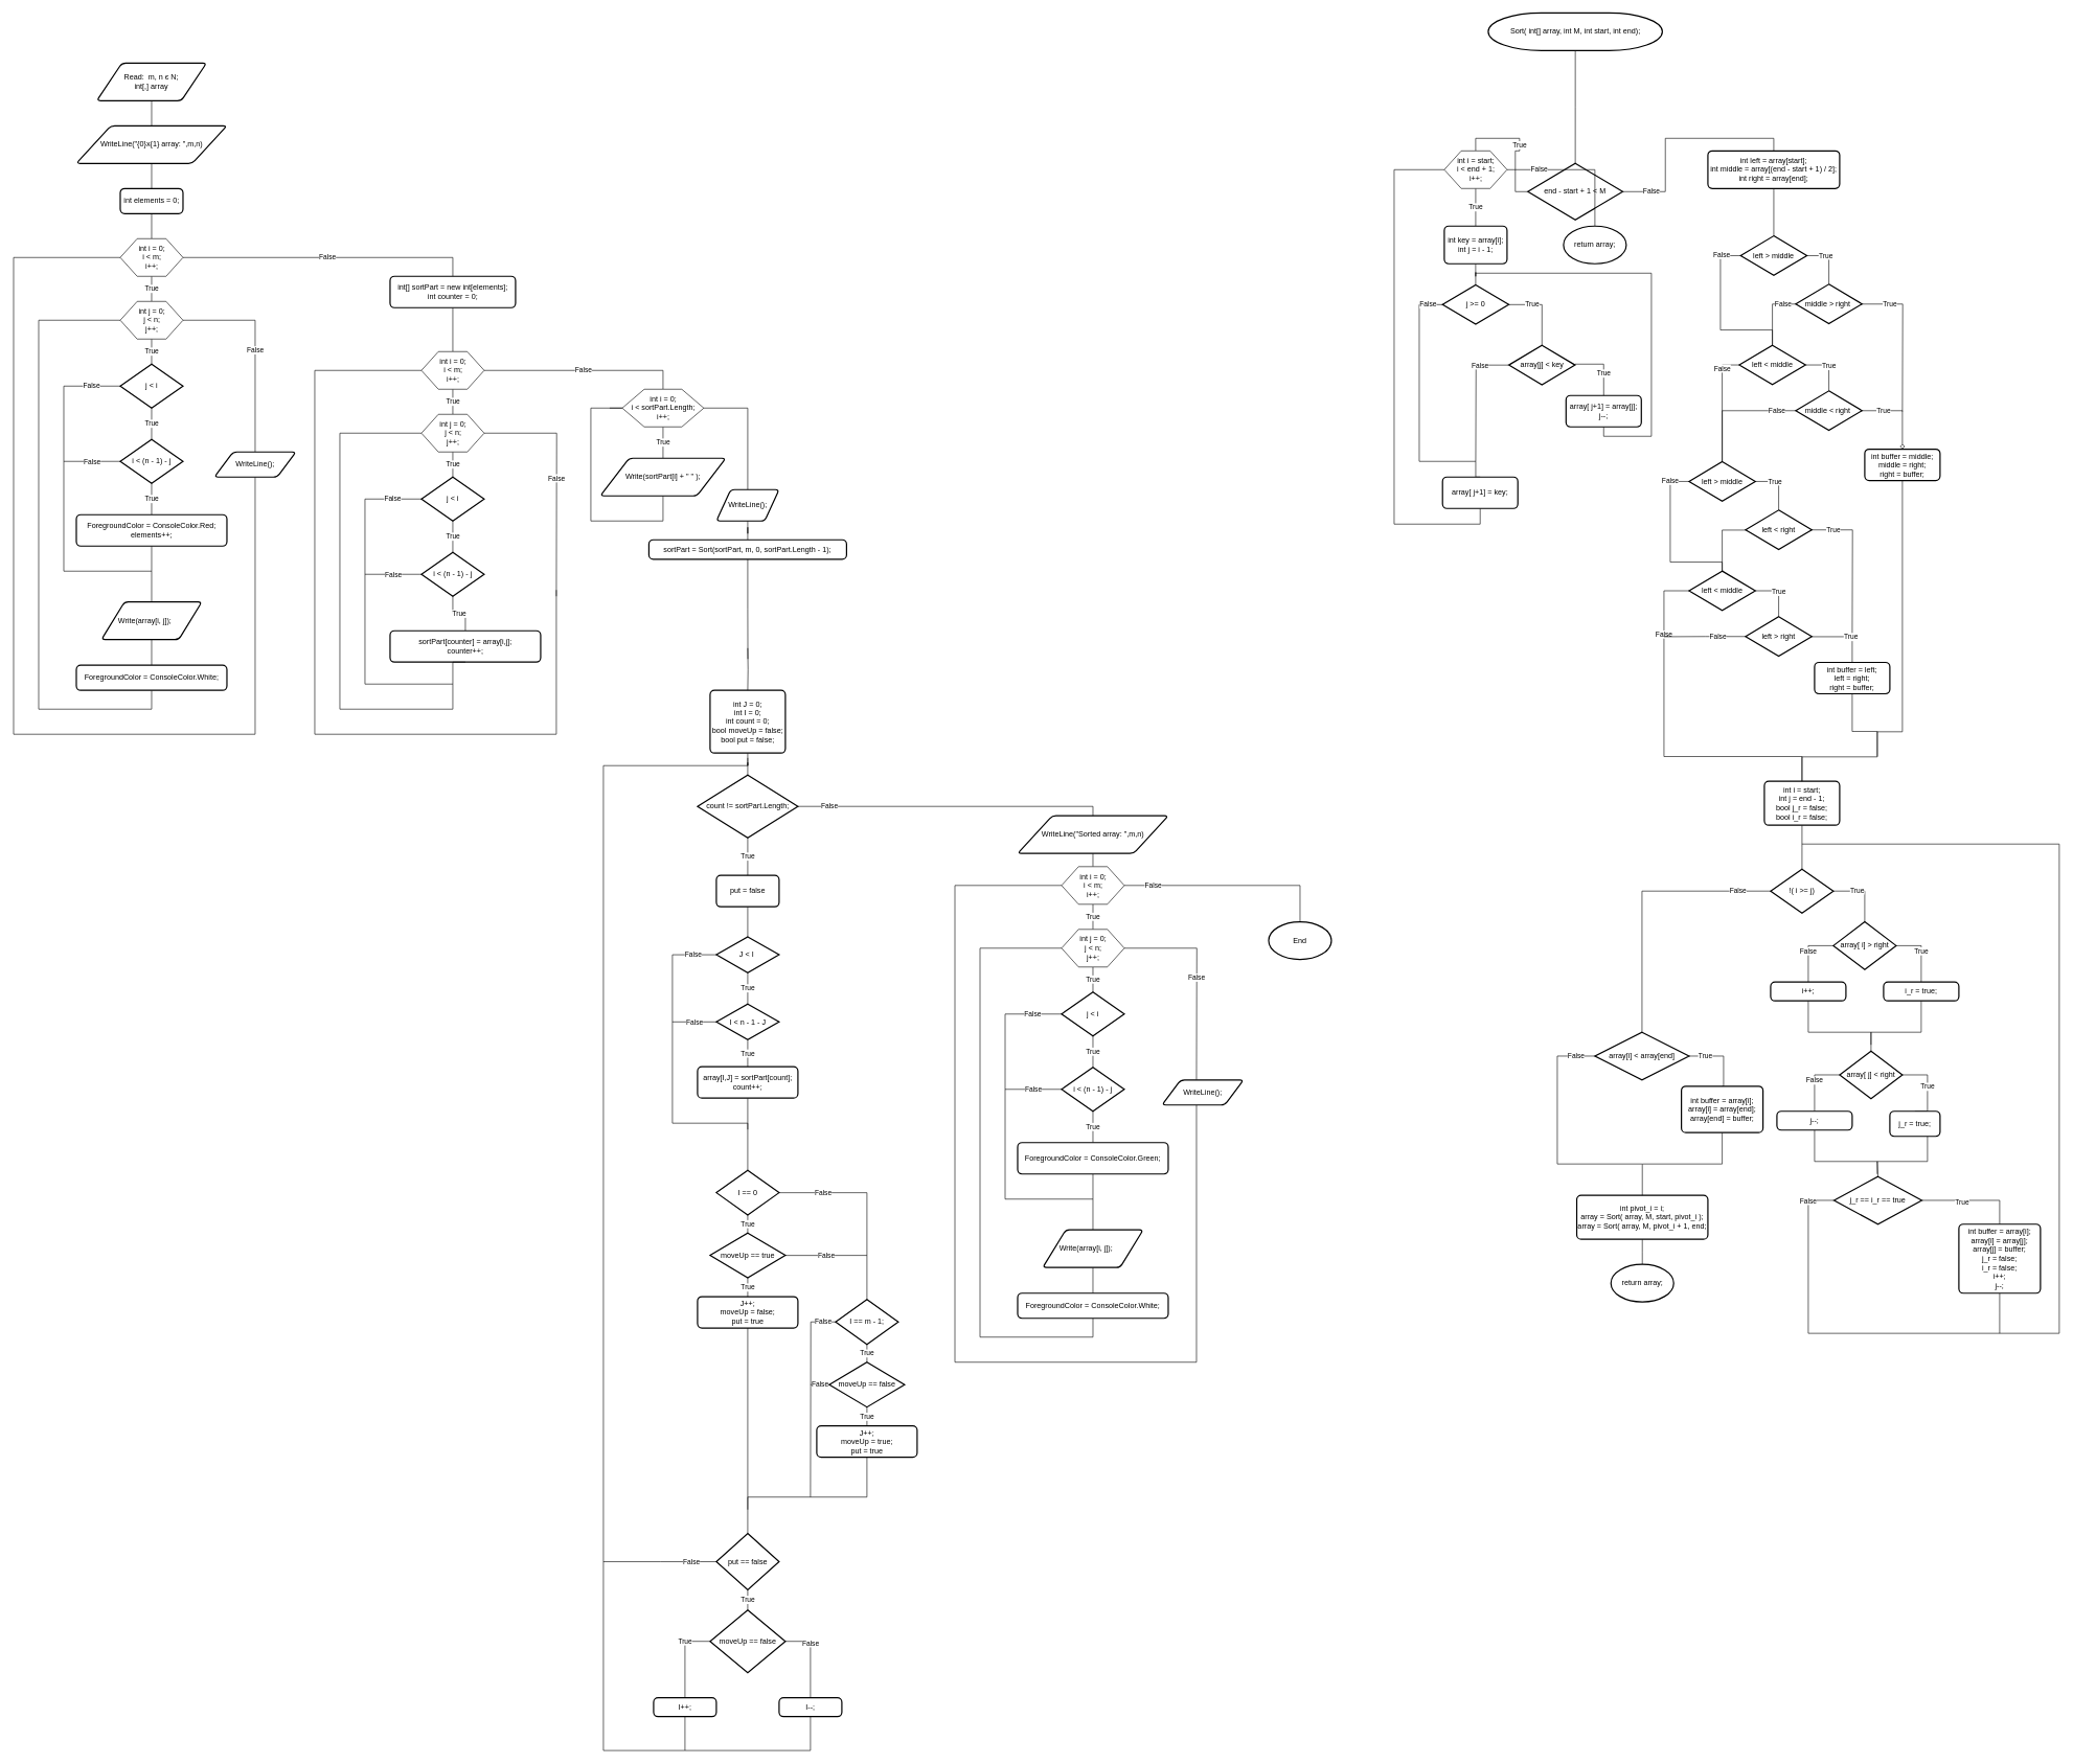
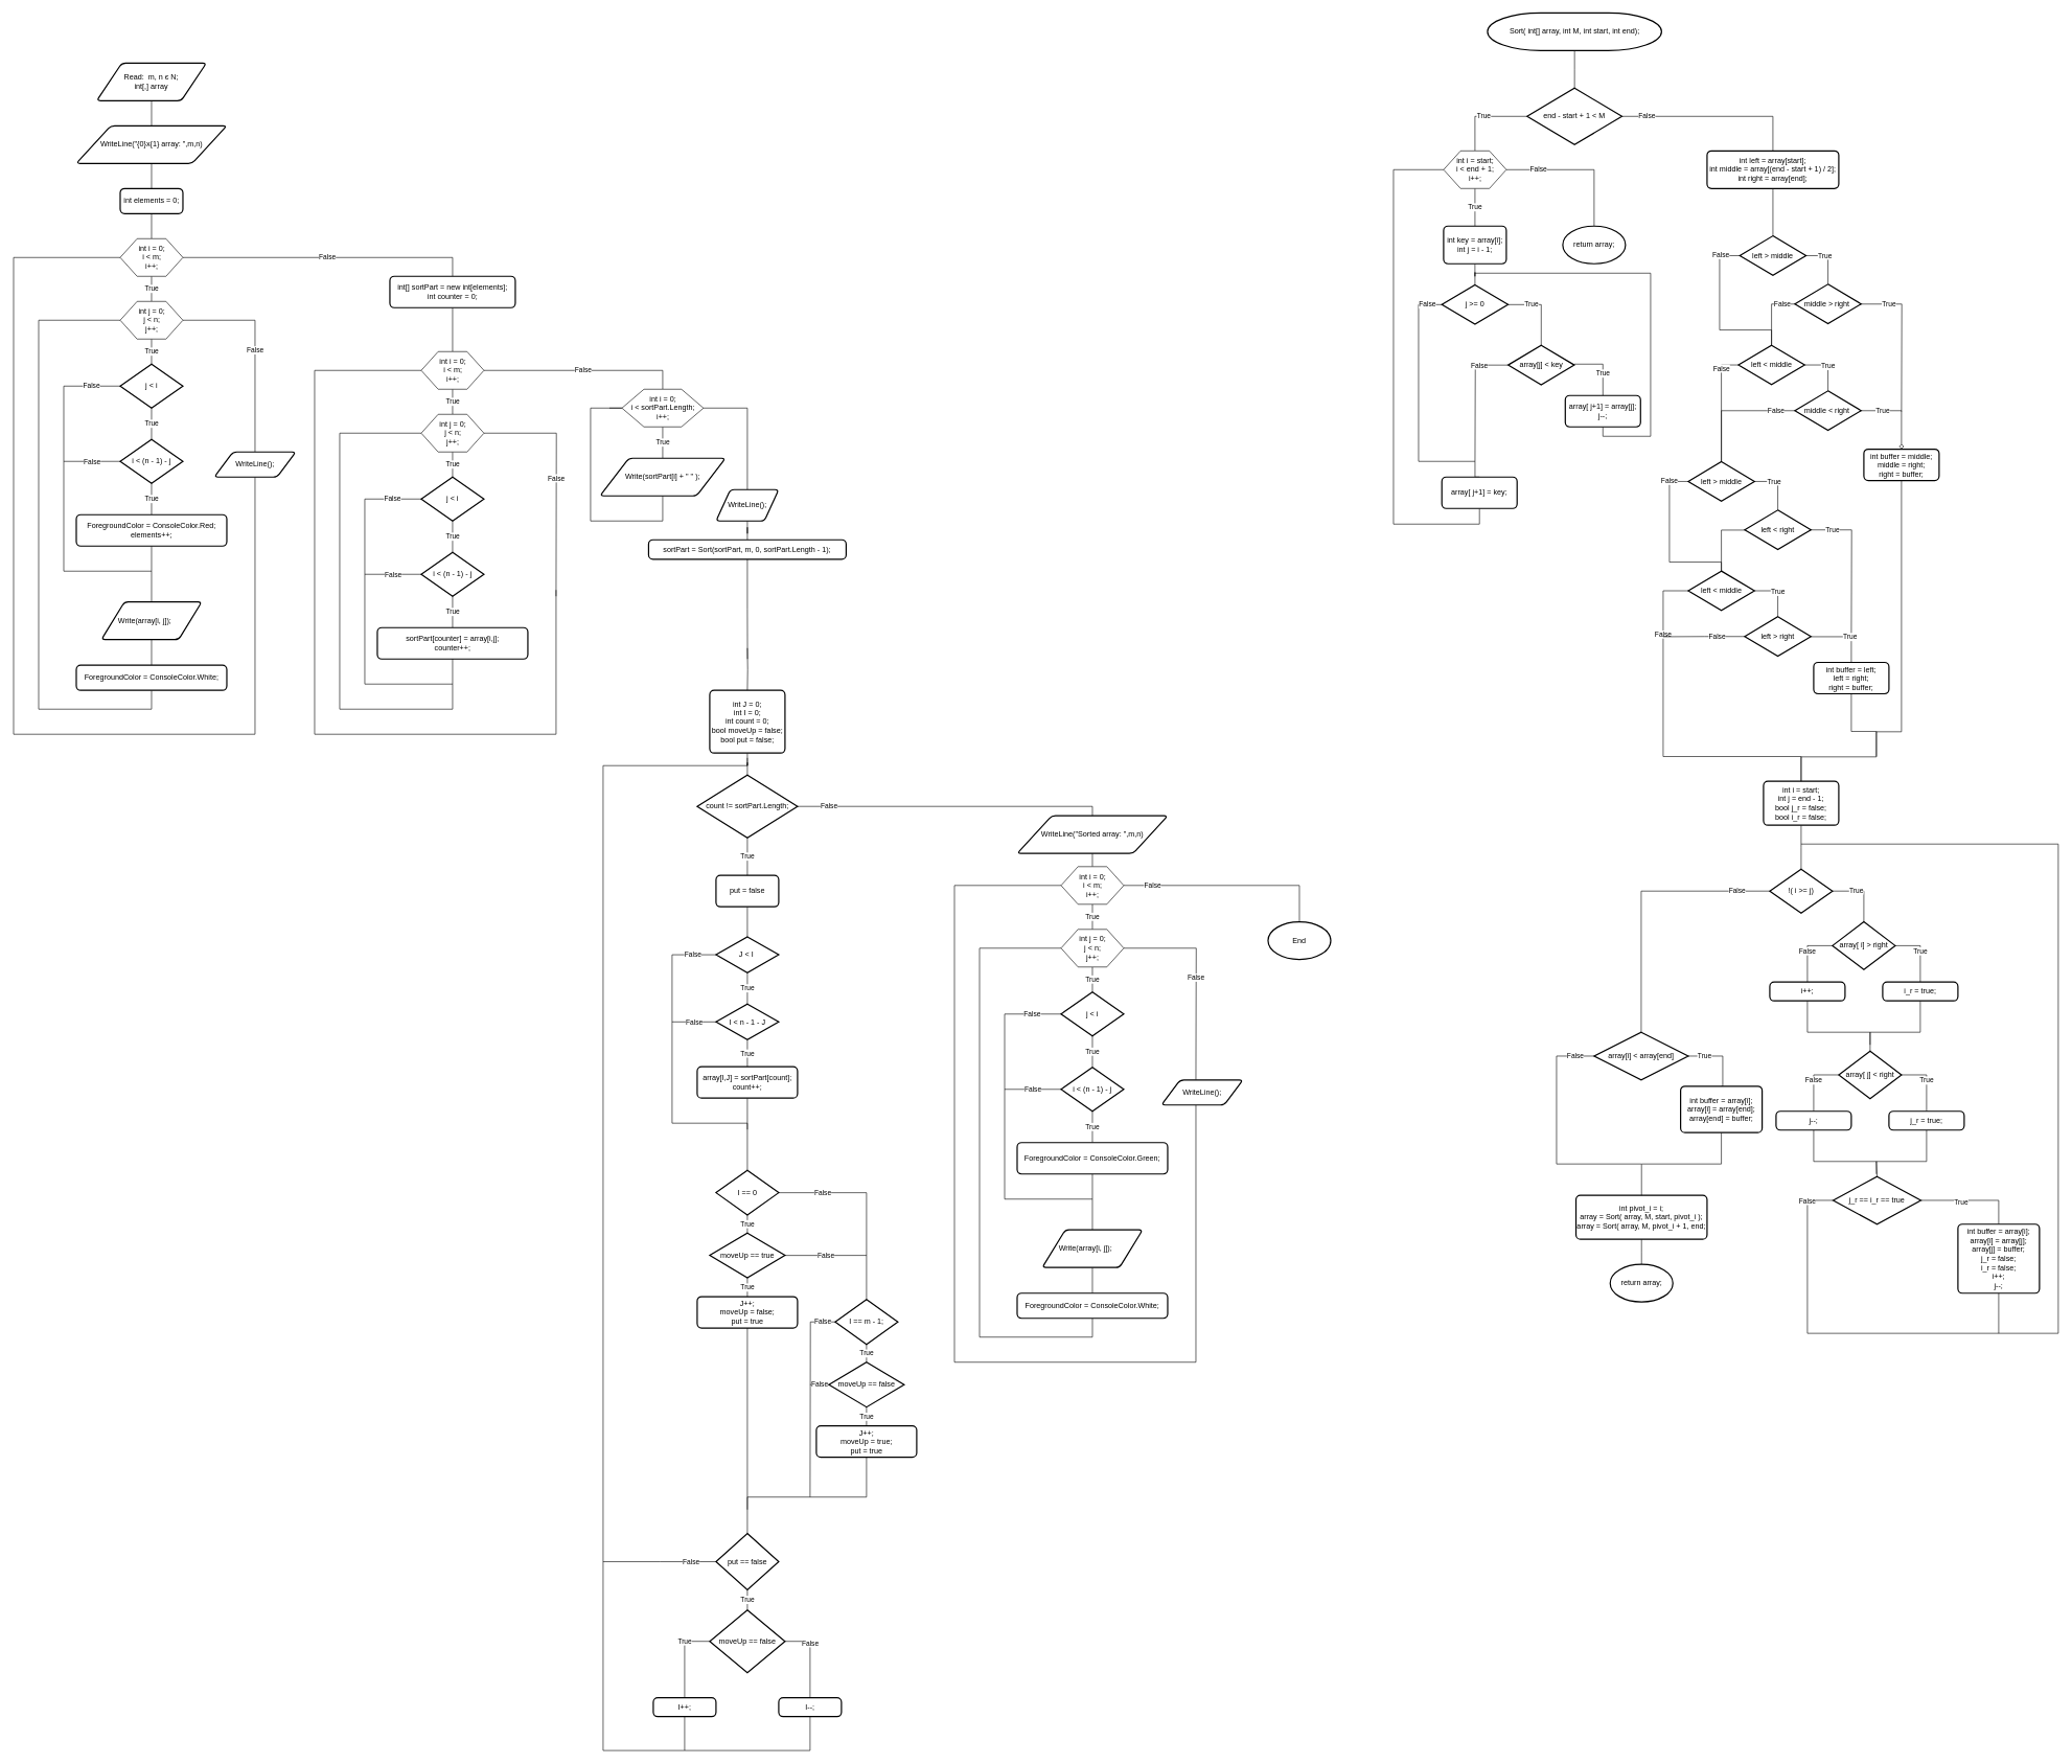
- <mxCell id="59" value="end - start + 1 &amp;lt; M" style="strokeWidth=2;html=1;shape=mxgraph.flowchart.decision;whiteSpace=wrap;" vertex="1" parent="1"><mxGeometry x="2434.05" y="260" width="151.25" height="90" as="geometry" /></mxCell>
+ <mxCell id="59" value="end - start + 1 &amp;lt; M" style="strokeWidth=2;html=1;shape=mxgraph.flowchart.decision;whiteSpace=wrap;" vertex="1" parent="1"><mxGeometry x="2434.05" y="140" width="151.25" height="90" as="geometry" /></mxCell>
- <mxCell id="42" value="sortPart[counter] = array[i,j];&lt;br&gt;counter++;&lt;br&gt;" style="rounded=1;whiteSpace=wrap;html=1;absoluteArcSize=1;arcSize=14;strokeWidth=2;" parent="1" vertex="1"><mxGeometry x="620.8" y="1005" width="240" height="50" as="geometry" /></mxCell>
+ <mxCell id="42" value="sortPart[counter] = array[i,j];&lt;br&gt;counter++;&lt;br&gt;" style="rounded=1;whiteSpace=wrap;html=1;absoluteArcSize=1;arcSize=14;strokeWidth=2;" parent="1" vertex="1"><mxGeometry x="600.8" y="1000" width="240" height="50" as="geometry" /></mxCell>
- <mxCell id="123" value="j_r = true;" style="rounded=1;whiteSpace=wrap;html=1;absoluteArcSize=1;arcSize=14;strokeWidth=2;" vertex="1" parent="1"><mxGeometry x="3011" y="1771" width="80" height="40" as="geometry" /></mxCell>
+ <mxCell id="123" value="j_r = true;" style="rounded=1;whiteSpace=wrap;html=1;absoluteArcSize=1;arcSize=14;strokeWidth=2;" vertex="1" parent="1"><mxGeometry x="3011" y="1771" width="120" height="30" as="geometry" /></mxCell>
